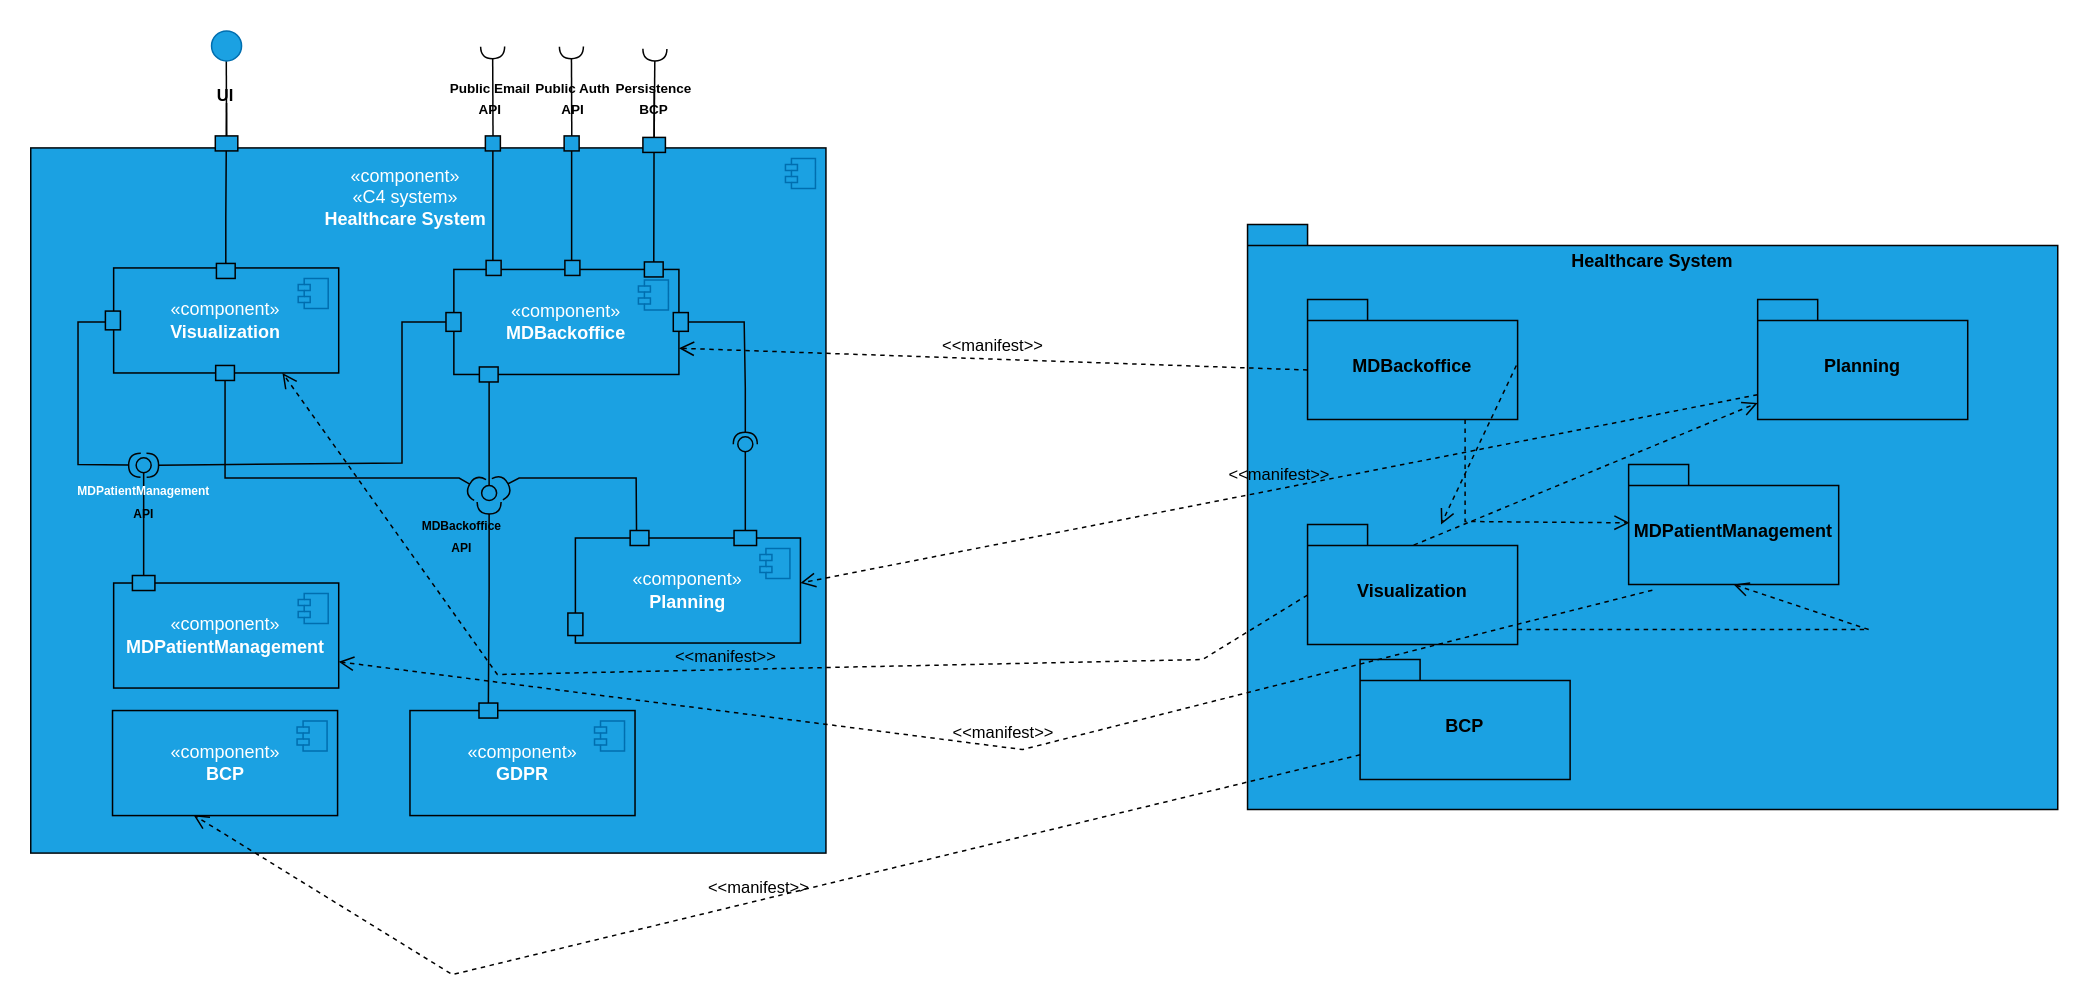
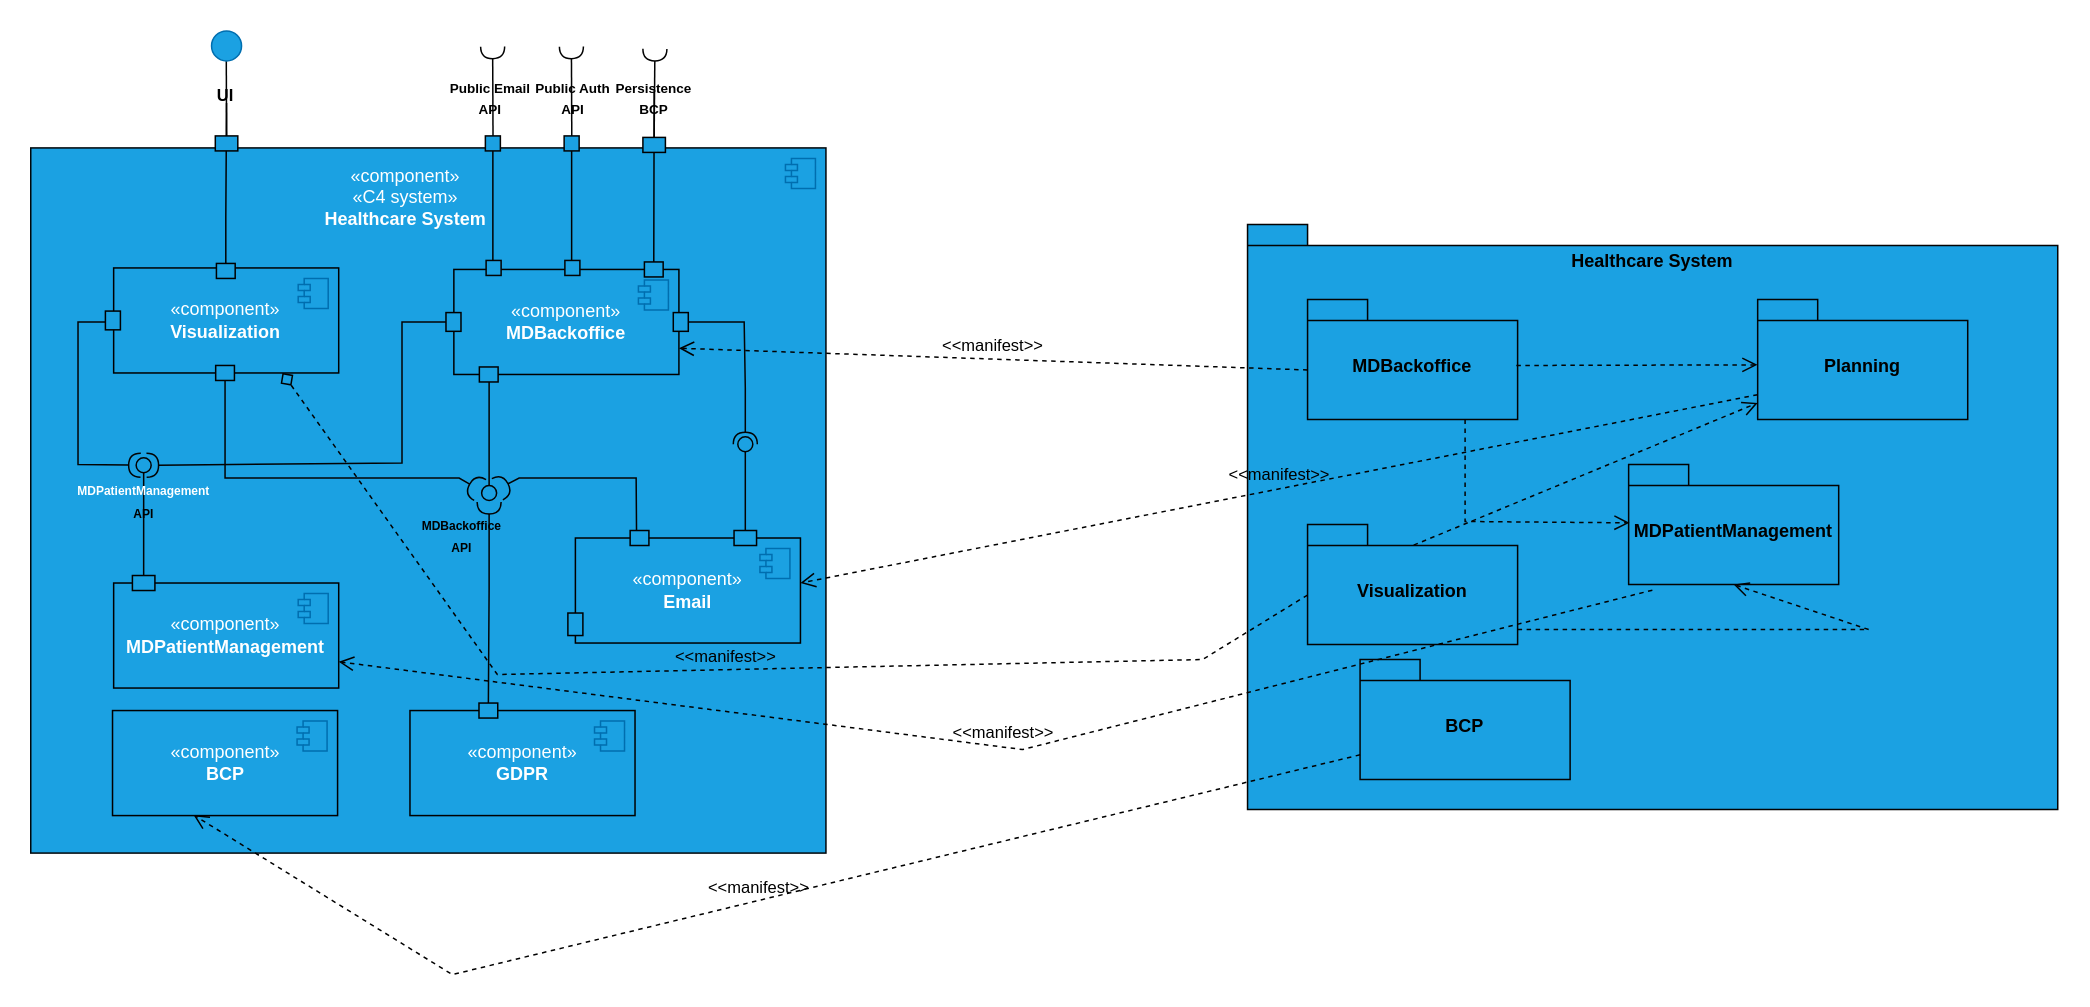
- <mxCell id="82" value="&amp;lt;&amp;lt;manifest&amp;gt;&amp;gt;" style="endArrow=open;startArrow=none;endFill=0;startFill=0;endSize=8;html=1;verticalAlign=bottom;dashed=1;labelBackgroundColor=none;rounded=0;exitX=0;exitY=0;exitDx=0;exitDy=47;exitPerimeter=0;entryX=0.75;entryY=1;entryDx=0;entryDy=0;" edge="1" parent="1" source="71" target="30"><mxGeometry width="160" relative="1" as="geometry"><mxPoint x="1201" y="403" as="sourcePoint" /><mxPoint x="235" y="451" as="targetPoint" /><Array as="points"><mxPoint x="801" y="439" /><mxPoint x="331" y="449" /></Array></mxGeometry></mxCell>
+ <mxCell id="82" value="&amp;lt;&amp;lt;manifest&amp;gt;&amp;gt;" style="endArrow=diamond;startArrow=none;endFill=0;startFill=0;endSize=8;html=1;verticalAlign=bottom;dashed=1;labelBackgroundColor=none;rounded=0;exitX=0;exitY=0;exitDx=0;exitDy=47;exitPerimeter=0;entryX=0.75;entryY=1;entryDx=0;entryDy=0;" edge="1" parent="1" source="71" target="30"><mxGeometry width="160" relative="1" as="geometry"><mxPoint x="1201" y="403" as="sourcePoint" /><mxPoint x="235" y="451" as="targetPoint" /><Array as="points"><mxPoint x="801" y="439" /><mxPoint x="331" y="449" /></Array></mxGeometry></mxCell>
- <mxCell id="72" value="" style="html=1;verticalAlign=bottom;endArrow=open;dashed=1;endSize=8;curved=0;rounded=0;exitX=0.994;exitY=0.55;exitDx=0;exitDy=0;exitPerimeter=0;strokeColor=#030303;" edge="1" parent="1" source="69" target="71"><mxGeometry relative="1" as="geometry"><mxPoint x="1471" y="309" as="sourcePoint" /><mxPoint x="1131" y="309" as="targetPoint" /></mxGeometry></mxCell>
+ <mxCell id="72" value="" style="html=1;verticalAlign=bottom;endArrow=open;dashed=1;endSize=8;curved=0;rounded=0;entryX=-0.001;entryY=0.545;entryDx=0;entryDy=0;entryPerimeter=0;exitX=0.994;exitY=0.55;exitDx=0;exitDy=0;exitPerimeter=0;strokeColor=#030303;" edge="1" parent="1" source="69" target="70"><mxGeometry relative="1" as="geometry"><mxPoint x="1471" y="309" as="sourcePoint" /><mxPoint x="1131" y="309" as="targetPoint" /></mxGeometry></mxCell>
- <mxCell id="6" value="«component»&lt;br&gt;&lt;b&gt;Planning&lt;/b&gt;" style="html=1;dropTarget=0;whiteSpace=wrap;fillColor=#1ba1e2;fontColor=#ffffff;strokeColor=#000000;movable=1;resizable=1;rotatable=1;deletable=1;editable=1;locked=0;connectable=1;" vertex="1" parent="5"><mxGeometry y="10" width="150" height="70" as="geometry" /></mxCell>
+ <mxCell id="6" value="«component»&lt;br&gt;&lt;b&gt;Email&lt;/b&gt;" style="html=1;dropTarget=0;whiteSpace=wrap;fillColor=#1ba1e2;fontColor=#ffffff;strokeColor=#000000;movable=1;resizable=1;rotatable=1;deletable=1;editable=1;locked=0;connectable=1;" vertex="1" parent="5"><mxGeometry y="10" width="150" height="70" as="geometry" /></mxCell>
